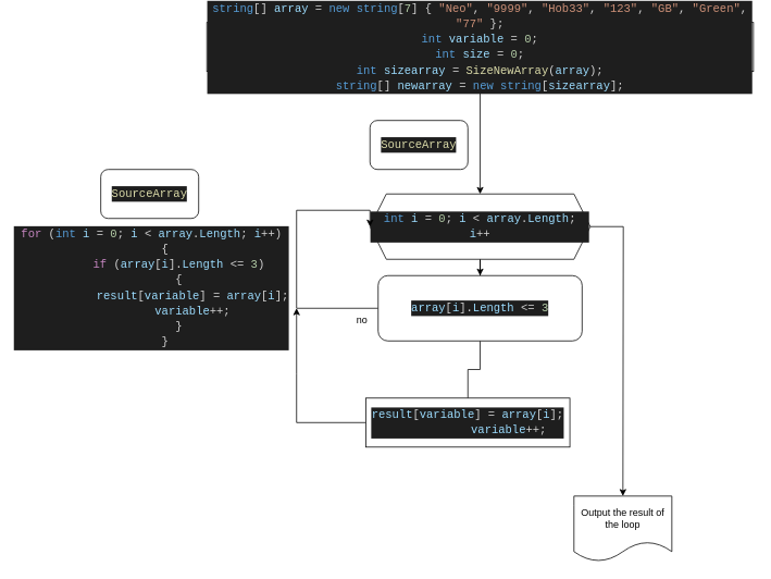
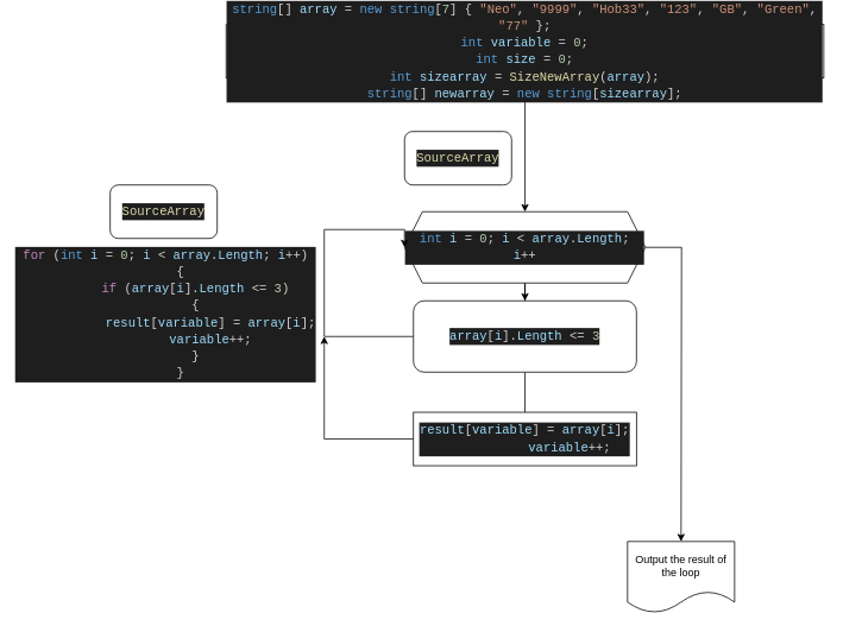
- <mxCell id="15" value="no" style="text;html=1;align=center;verticalAlign=middle;resizable=0;points=[];autosize=1;strokeColor=none;fillColor=none;" vertex="1" parent="1"><mxGeometry x="423" y="370" width="40" height="30" as="geometry" /></mxCell>
- <mxCell id="14" value="&lt;div style=&quot;color: rgb(212, 212, 212); background-color: rgb(30, 30, 30); font-family: Consolas, &amp;quot;Courier New&amp;quot;, monospace; font-size: 14px; line-height: 19px;&quot;&gt;&lt;div&gt;&lt;span style=&quot;color: #9cdcfe;&quot;&gt;result&lt;/span&gt;[&lt;span style=&quot;color: #9cdcfe;&quot;&gt;variable&lt;/span&gt;] = &lt;span style=&quot;color: #9cdcfe;&quot;&gt;array&lt;/span&gt;[&lt;span style=&quot;color: #9cdcfe;&quot;&gt;i&lt;/span&gt;];&lt;/div&gt;&lt;div&gt;&amp;nbsp; &amp;nbsp; &amp;nbsp; &amp;nbsp; &amp;nbsp; &amp;nbsp; &lt;span style=&quot;color: #9cdcfe;&quot;&gt;variable&lt;/span&gt;++;&lt;/div&gt;&lt;/div&gt;" style="rounded=0;whiteSpace=wrap;html=1;" vertex="1" parent="1"><mxGeometry x="448" y="480" width="250" height="60" as="geometry" /></mxCell>
+ <mxCell id="14" value="&lt;div style=&quot;color: rgb(212, 212, 212); background-color: rgb(30, 30, 30); font-family: Consolas, &amp;quot;Courier New&amp;quot;, monospace; font-size: 14px; line-height: 19px;&quot;&gt;&lt;div&gt;&lt;span style=&quot;color: #9cdcfe;&quot;&gt;result&lt;/span&gt;[&lt;span style=&quot;color: #9cdcfe;&quot;&gt;variable&lt;/span&gt;] = &lt;span style=&quot;color: #9cdcfe;&quot;&gt;array&lt;/span&gt;[&lt;span style=&quot;color: #9cdcfe;&quot;&gt;i&lt;/span&gt;];&lt;/div&gt;&lt;div&gt;&amp;nbsp; &amp;nbsp; &amp;nbsp; &amp;nbsp; &amp;nbsp; &amp;nbsp; &lt;span style=&quot;color: #9cdcfe;&quot;&gt;variable&lt;/span&gt;++;&lt;/div&gt;&lt;/div&gt;" style="rounded=0;whiteSpace=wrap;html=1;" vertex="1" parent="1"><mxGeometry x="463" y="455" width="250" height="60" as="geometry" /></mxCell>
